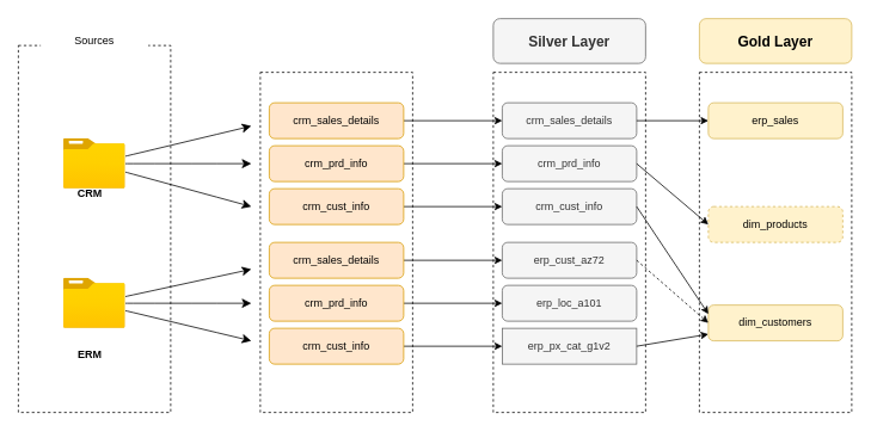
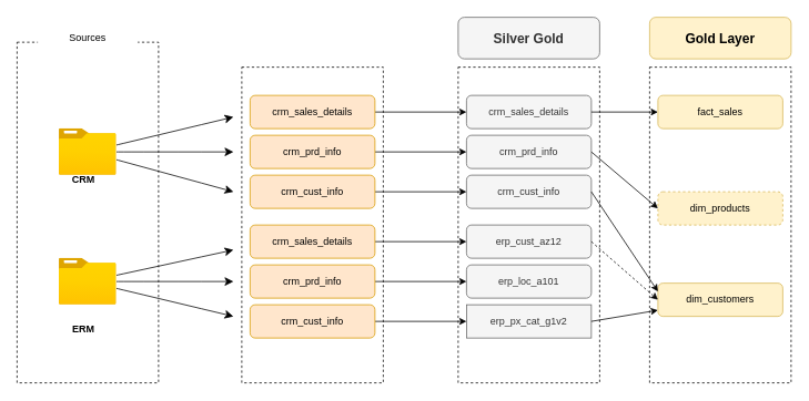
- <mxCell id="28" value="&lt;font style=&quot;font-size: 16px;&quot;&gt;&lt;b&gt;Silver Layer&lt;/b&gt;&lt;/font&gt;" style="rounded=1;whiteSpace=wrap;html=1;fillColor=#f5f5f5;strokeColor=#666666;fontColor=#333333;" vertex="1" parent="1"><mxGeometry x="550" y="20" width="170" height="50" as="geometry" /></mxCell>
+ <mxCell id="28" value="&lt;font style=&quot;font-size: 16px;&quot;&gt;&lt;b&gt;Silver Gold&lt;/b&gt;&lt;/font&gt;" style="rounded=1;whiteSpace=wrap;html=1;fillColor=#f5f5f5;strokeColor=#666666;fontColor=#333333;" vertex="1" parent="1"><mxGeometry x="550" y="20" width="170" height="50" as="geometry" /></mxCell>
- <mxCell id="37" value="erp_sales" style="rounded=1;whiteSpace=wrap;html=1;fillColor=#fff2cc;strokeColor=#d6b656;" vertex="1" parent="1"><mxGeometry x="790" y="114" width="150" height="40" as="geometry" /></mxCell>
+ <mxCell id="37" value="fact_sales" style="rounded=1;whiteSpace=wrap;html=1;fillColor=#fff2cc;strokeColor=#d6b656;" vertex="1" parent="1"><mxGeometry x="790" y="114" width="150" height="40" as="geometry" /></mxCell>
- <mxCell id="32" value="erp_cust_az72" style="rounded=1;whiteSpace=wrap;html=1;fillColor=#f5f5f5;strokeColor=#666666;fontColor=#333333;" vertex="1" parent="1"><mxGeometry x="560" y="270" width="150" height="40" as="geometry" /></mxCell>
+ <mxCell id="32" value="erp_cust_az12" style="rounded=1;whiteSpace=wrap;html=1;fillColor=#f5f5f5;strokeColor=#666666;fontColor=#333333;" vertex="1" parent="1"><mxGeometry x="560" y="270" width="150" height="40" as="geometry" /></mxCell>
